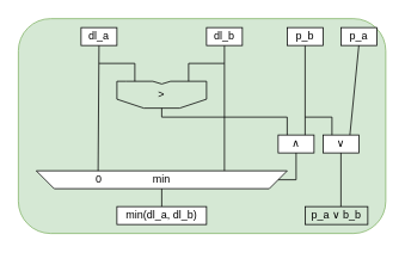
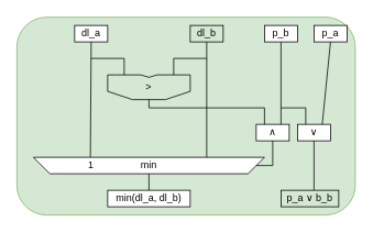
- <mxCell id="20" value="dl_b" style="rounded=0;whiteSpace=wrap;html=1;" vertex="1" parent="1"><mxGeometry x="230" y="30" width="40" height="20" as="geometry" /></mxCell>
+ <mxCell id="20" value="dl_b" style="rounded=0;whiteSpace=wrap;html=1;fillColor=#d5e8d4;" vertex="1" parent="1"><mxGeometry x="230" y="30" width="40" height="20" as="geometry" /></mxCell>
- <mxCell id="18" value="0" style="text;html=1;align=center;verticalAlign=middle;whiteSpace=wrap;rounded=0;" parent="1" vertex="1"><mxGeometry x="100" y="190" width="20" height="20" as="geometry" /></mxCell>
+ <mxCell id="18" value="1" style="text;html=1;align=center;verticalAlign=middle;whiteSpace=wrap;rounded=0;" parent="1" vertex="1"><mxGeometry x="100" y="190" width="20" height="20" as="geometry" /></mxCell>
